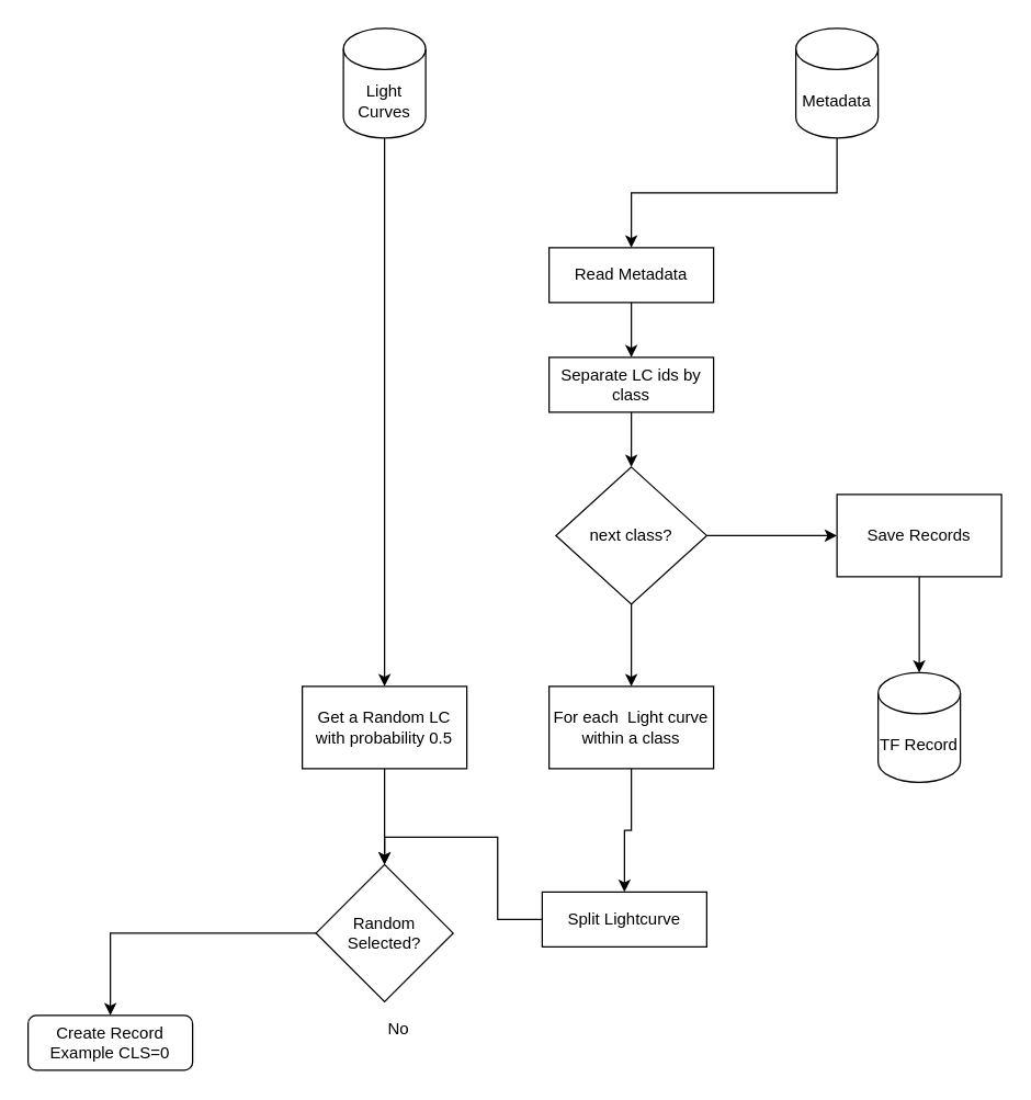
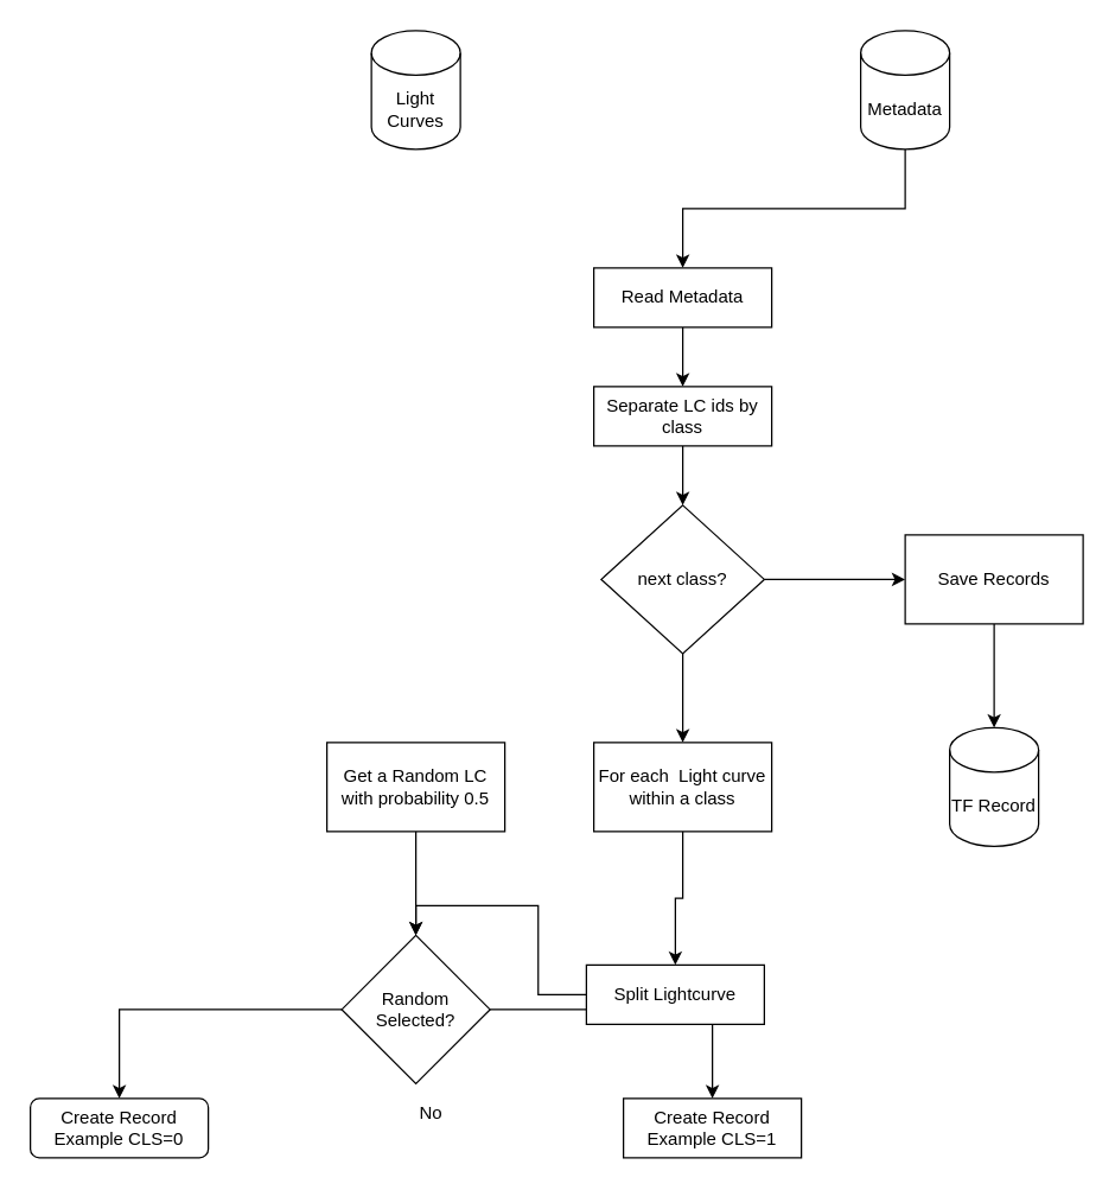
- <mxCell id="2" style="edgeStyle=orthogonalEdgeStyle;rounded=0;orthogonalLoop=1;jettySize=auto;html=1;exitX=0.5;exitY=1;exitDx=0;exitDy=0;exitPerimeter=0;entryX=0.5;entryY=0;entryDx=0;entryDy=0;" edge="1" parent="1" source="3" target="14"><mxGeometry relative="1" as="geometry" /></mxCell>
+ <mxCell id="20" style="edgeStyle=orthogonalEdgeStyle;rounded=0;orthogonalLoop=1;jettySize=auto;html=1;exitX=1;exitY=0.5;exitDx=0;exitDy=0;entryX=0.5;entryY=0;entryDx=0;entryDy=0;" edge="1" parent="1" source="21" target="23"><mxGeometry relative="1" as="geometry" /></mxCell>
+ <mxCell id="23" value="Create Record Example CLS=1" style="rounded=0;whiteSpace=wrap;html=1;" vertex="1" parent="1"><mxGeometry x="420" y="740" width="120" height="40" as="geometry" /></mxCell>
